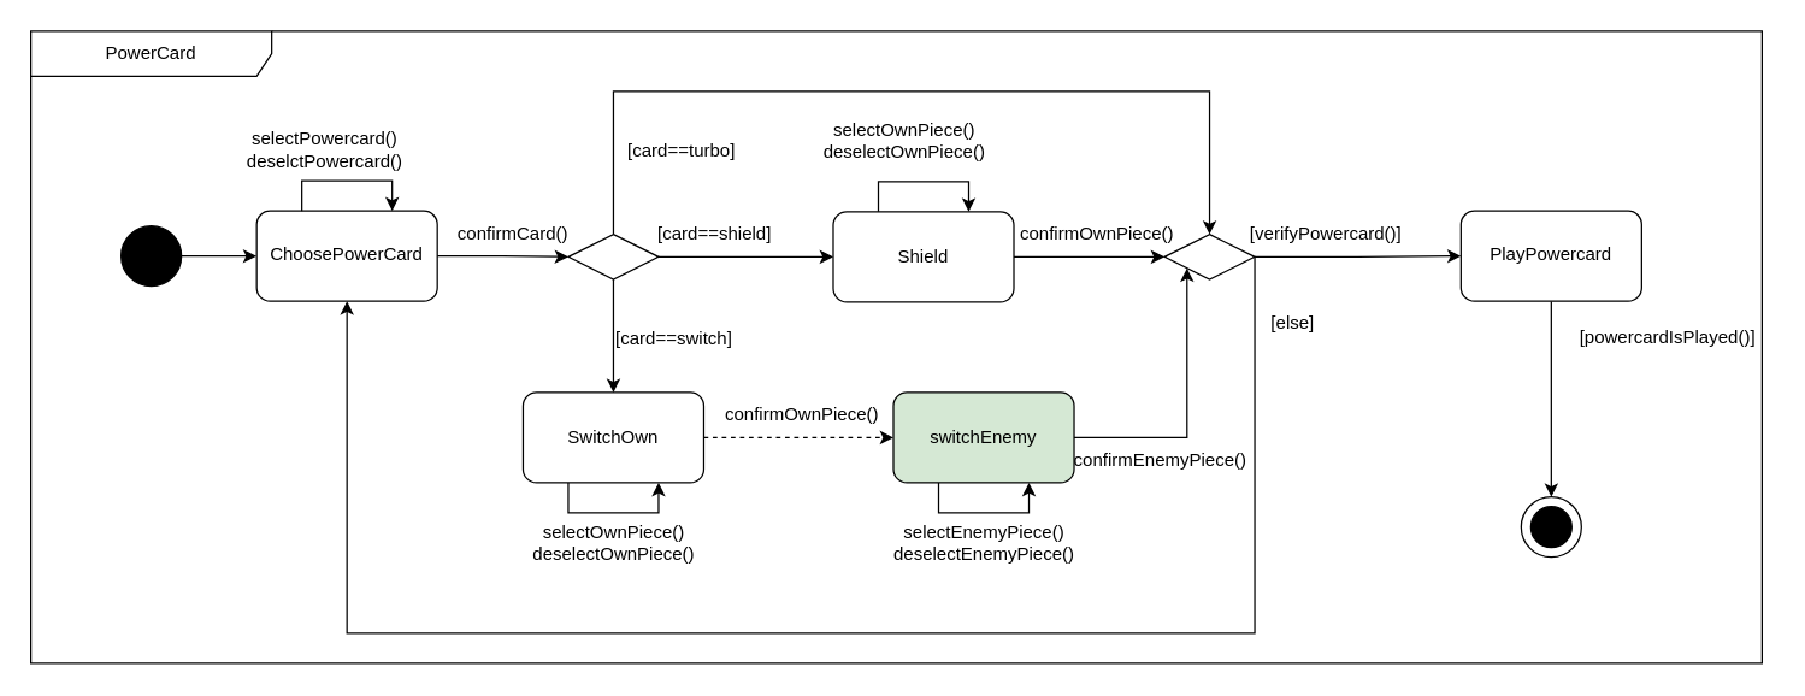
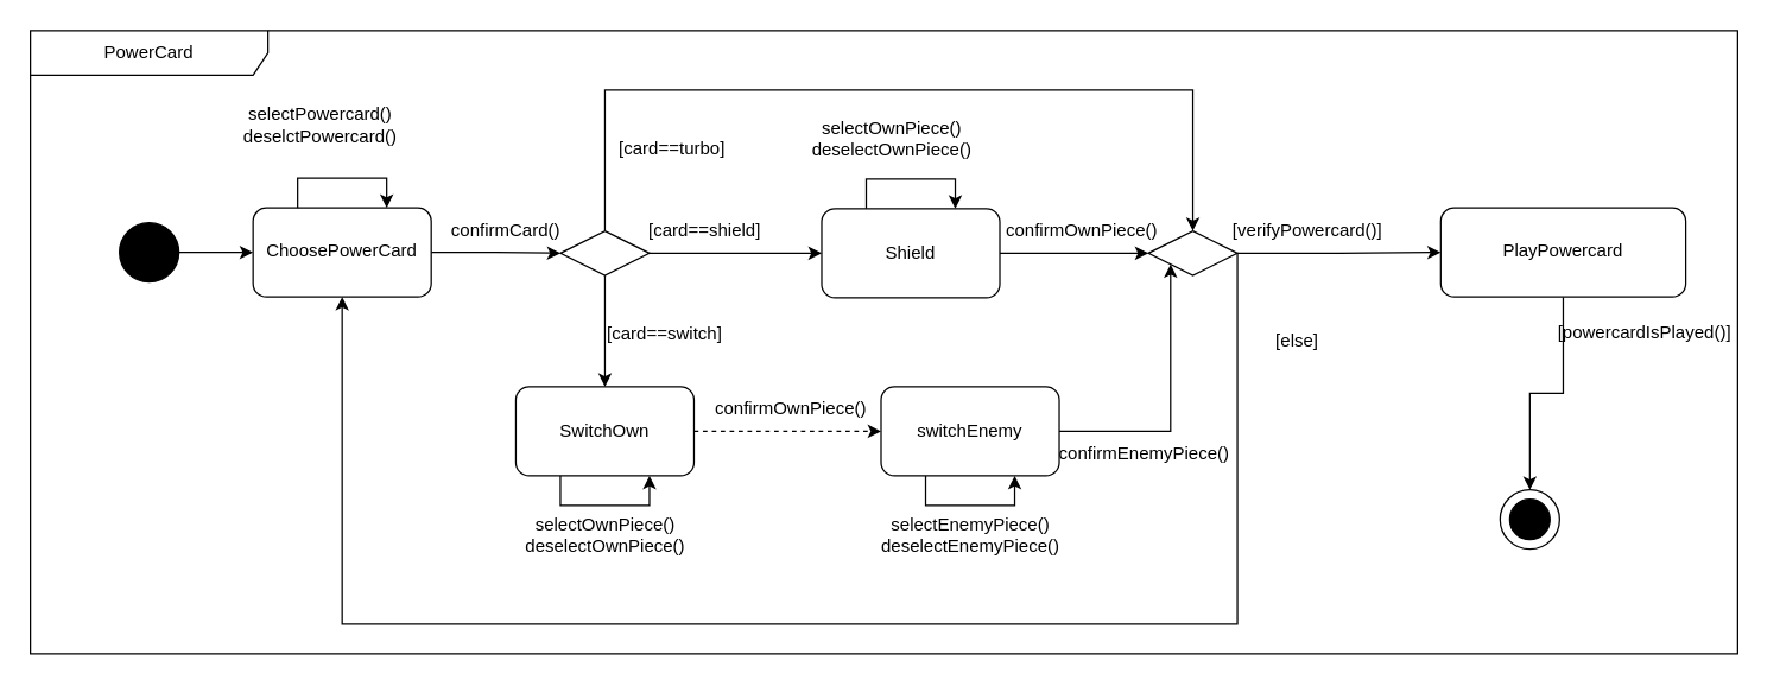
- <mxCell id="3" value="selectPowercard()&lt;div&gt;deselctPowercard()&lt;br&gt;&lt;/div&gt;" style="text;html=1;align=center;verticalAlign=middle;resizable=0;points=[];autosize=1;strokeColor=none;fillColor=none;" parent="2" vertex="1"><mxGeometry x="130" y="59.43" width="130" height="40" as="geometry" /></mxCell>
+ <mxCell id="3" value="selectPowercard()&lt;div&gt;deselctPowercard()&lt;br&gt;&lt;/div&gt;" style="text;html=1;align=center;verticalAlign=middle;resizable=0;points=[];autosize=1;strokeColor=none;fillColor=none;" parent="2" vertex="1"><mxGeometry x="130" y="44.43" width="130" height="40" as="geometry" /></mxCell>
- <mxCell id="23" value="PlayPowercard" style="rounded=1;whiteSpace=wrap;html=1;" parent="2" vertex="1"><mxGeometry x="950" y="119.43" width="120" height="60" as="geometry" /></mxCell>
+ <mxCell id="23" value="PlayPowercard" style="rounded=1;whiteSpace=wrap;html=1;" parent="2" vertex="1"><mxGeometry x="950" y="119.43" width="165" height="60" as="geometry" /></mxCell>
- <mxCell id="41" value="[else]" style="text;html=1;align=center;verticalAlign=middle;resizable=0;points=[];autosize=1;strokeColor=none;fillColor=none;" parent="2" vertex="1"><mxGeometry x="813" y="179.43" width="50" height="30" as="geometry" /></mxCell>
+ <mxCell id="41" value="[else]" style="text;html=1;align=center;verticalAlign=middle;resizable=0;points=[];autosize=1;strokeColor=none;fillColor=none;" parent="2" vertex="1"><mxGeometry x="828" y="194.43" width="50" height="30" as="geometry" /></mxCell>
- <mxCell id="33" value="switchEnemy" style="rounded=1;whiteSpace=wrap;html=1;fillColor=#d5e8d4;" parent="2" vertex="1"><mxGeometry x="573" y="240" width="120" height="60" as="geometry" /></mxCell>
+ <mxCell id="33" value="switchEnemy" style="rounded=1;whiteSpace=wrap;html=1;" parent="2" vertex="1"><mxGeometry x="573" y="240" width="120" height="60" as="geometry" /></mxCell>
